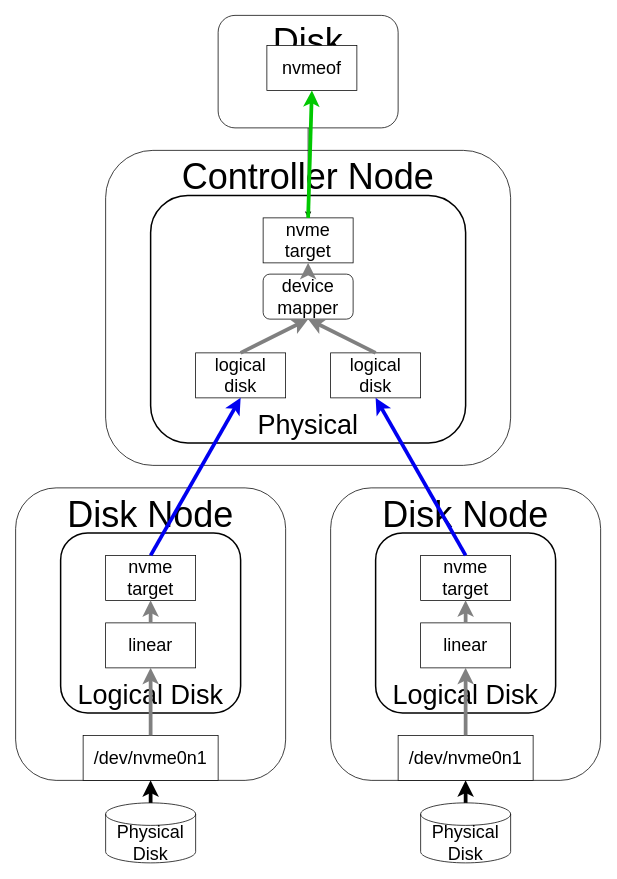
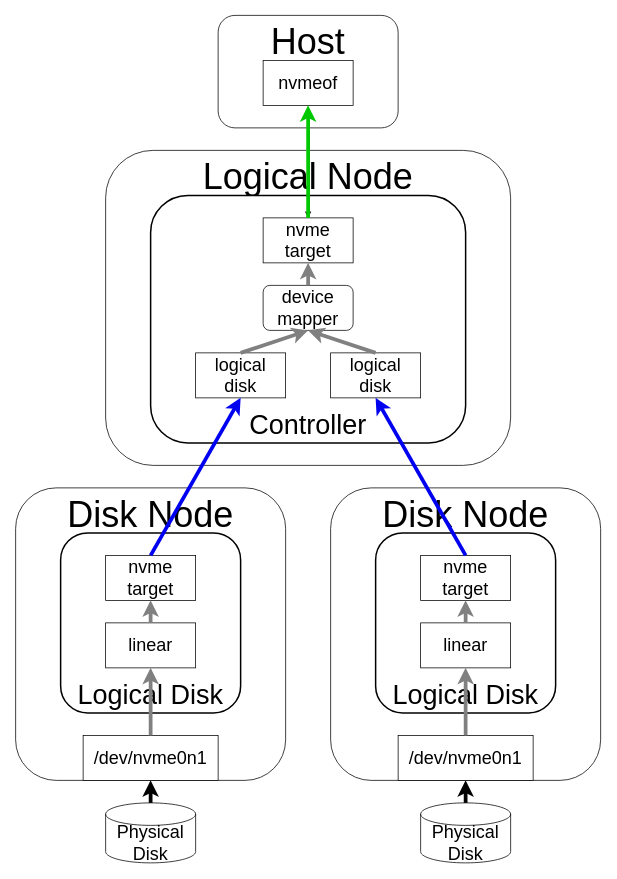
- <mxCell id="5" value="&lt;font style=&quot;font-size: 48px;&quot;&gt;Disk&lt;/font&gt;" style="rounded=1;whiteSpace=wrap;html=1;verticalAlign=top;" parent="1" vertex="1"><mxGeometry x="290" y="20" width="240" height="150" as="geometry" /></mxCell>
+ <mxCell id="5" value="&lt;font style=&quot;font-size: 48px;&quot;&gt;Host&lt;/font&gt;" style="rounded=1;whiteSpace=wrap;html=1;verticalAlign=top;" parent="1" vertex="1"><mxGeometry x="290" y="20" width="240" height="150" as="geometry" /></mxCell>
- <mxCell id="6" value="&lt;font style=&quot;font-size: 24px;&quot;&gt;nvmeof&lt;br&gt;&lt;/font&gt;" style="rounded=0;whiteSpace=wrap;html=1;" parent="1" vertex="1"><mxGeometry x="355" y="60" width="120" height="60" as="geometry" /></mxCell>
+ <mxCell id="6" value="&lt;font style=&quot;font-size: 24px;&quot;&gt;nvmeof&lt;br&gt;&lt;/font&gt;" style="rounded=0;whiteSpace=wrap;html=1;" parent="1" vertex="1"><mxGeometry x="350" y="80" width="120" height="60" as="geometry" /></mxCell>
- <mxCell id="2" value="&lt;font style=&quot;font-size: 48px;&quot;&gt;Controller Node&lt;/font&gt;" style="rounded=1;whiteSpace=wrap;html=1;verticalAlign=top;" parent="1" vertex="1"><mxGeometry x="140" y="200" width="540" height="420" as="geometry" /></mxCell>
+ <mxCell id="2" value="&lt;font style=&quot;font-size: 48px;&quot;&gt;Logical Node&lt;/font&gt;" style="rounded=1;whiteSpace=wrap;html=1;verticalAlign=top;" parent="1" vertex="1"><mxGeometry x="140" y="200" width="540" height="420" as="geometry" /></mxCell>
- <mxCell id="16" value="&lt;font style=&quot;font-size: 24px;&quot;&gt;device mapper&lt;/font&gt;" style="rounded=1;whiteSpace=wrap;html=1;container=0;" parent="1" vertex="1"><mxGeometry x="350" y="365" width="120" height="60" as="geometry" /></mxCell>
+ <mxCell id="16" value="&lt;font style=&quot;font-size: 24px;&quot;&gt;device mapper&lt;/font&gt;" style="rounded=1;whiteSpace=wrap;html=1;container=0;" parent="1" vertex="1"><mxGeometry x="350" y="380" width="120" height="60" as="geometry" /></mxCell>
- <mxCell id="3" value="&lt;font style=&quot;font-size: 36px;&quot;&gt;Physical&lt;/font&gt;" style="rounded=1;whiteSpace=wrap;html=1;verticalAlign=bottom;strokeWidth=2;" parent="1" vertex="1"><mxGeometry x="200" y="260" width="420" height="330" as="geometry" /></mxCell>
+ <mxCell id="3" value="&lt;font style=&quot;font-size: 36px;&quot;&gt;Controller&lt;/font&gt;" style="rounded=1;whiteSpace=wrap;html=1;verticalAlign=bottom;strokeWidth=2;" parent="1" vertex="1"><mxGeometry x="200" y="260" width="420" height="330" as="geometry" /></mxCell>
